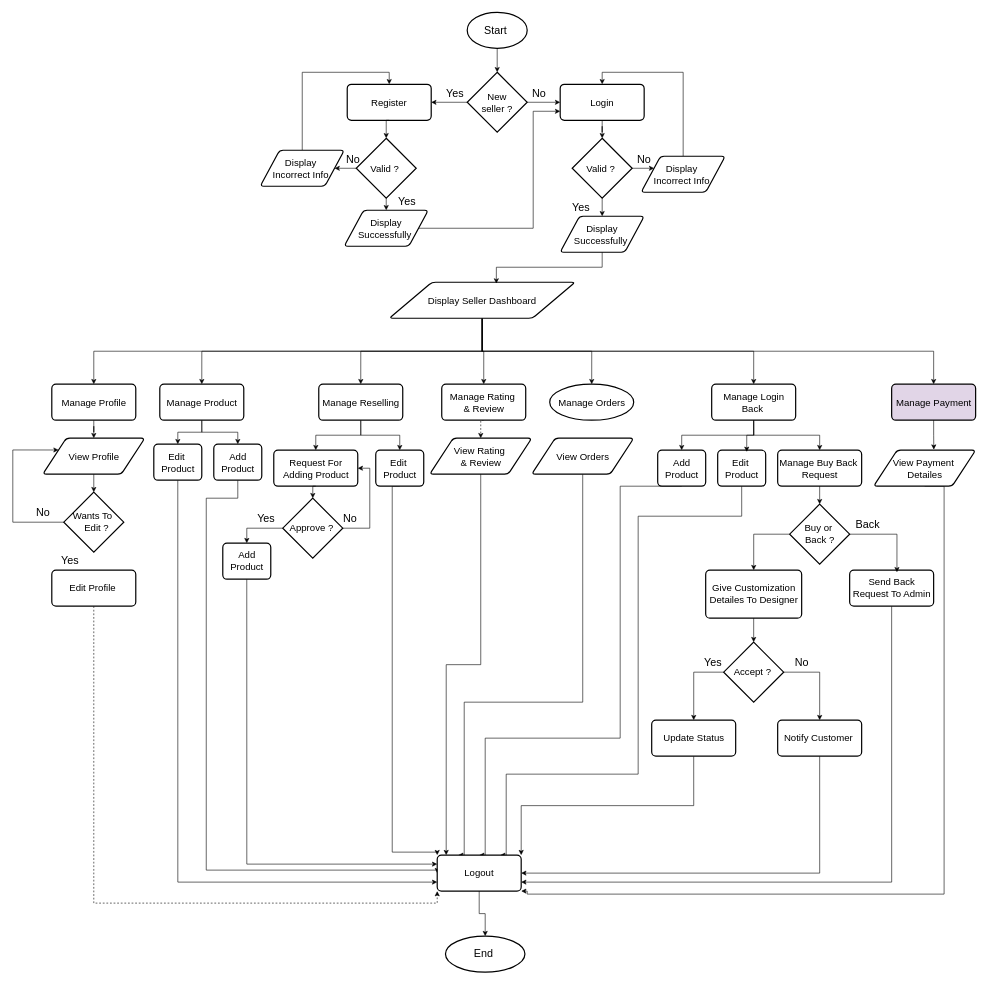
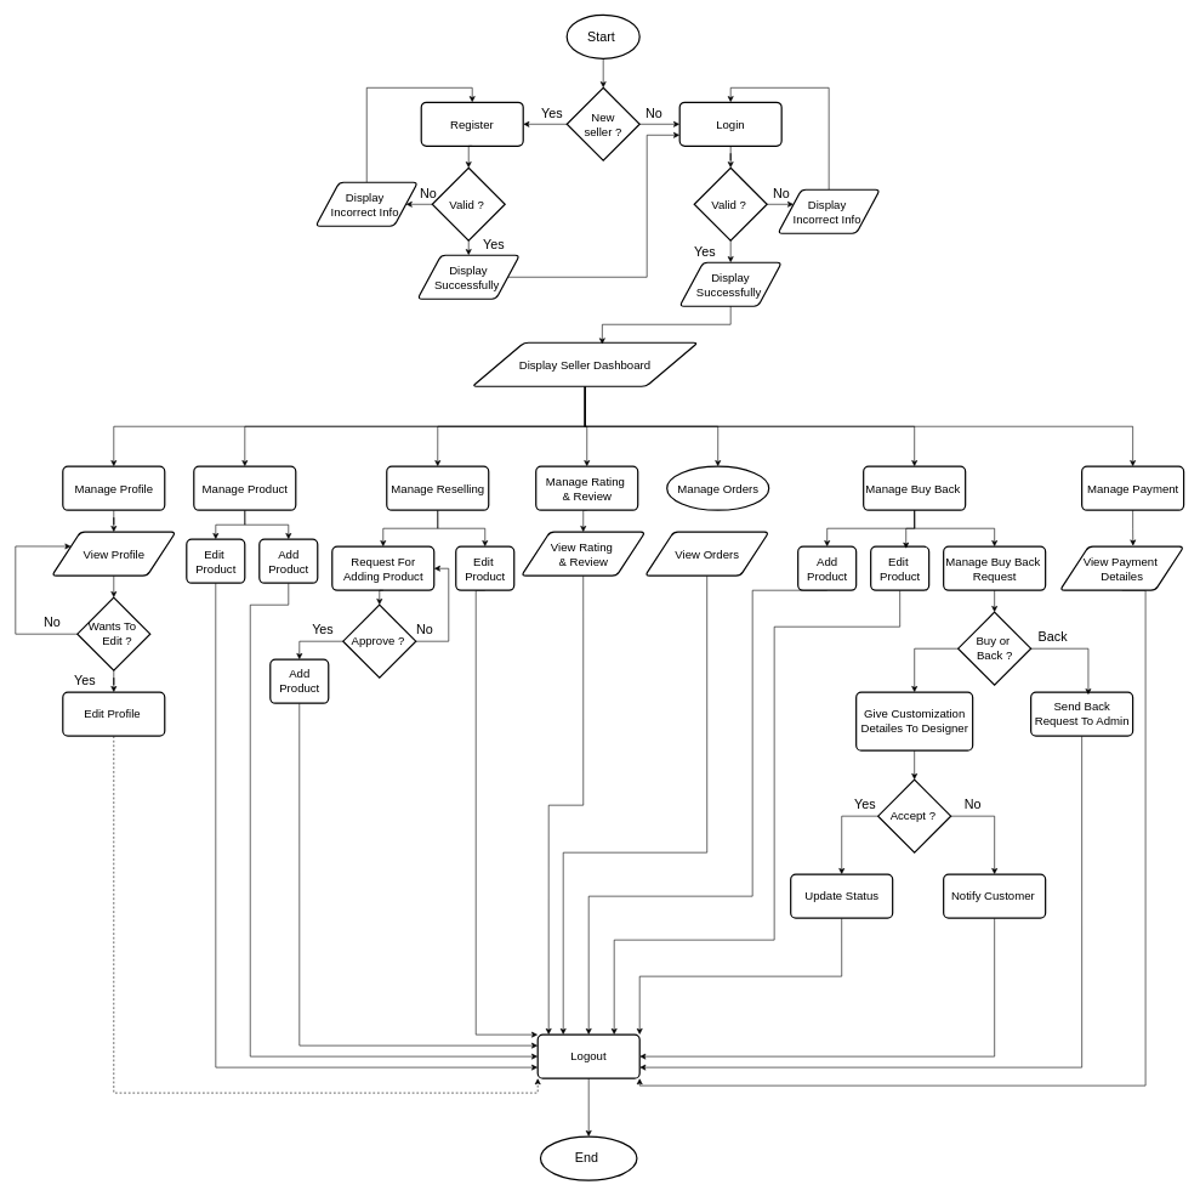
- <mxCell id="76" value="&lt;font size=&quot;3&quot;&gt;Manage Login Back&amp;nbsp;&lt;/font&gt;" style="rounded=1;whiteSpace=wrap;html=1;absoluteArcSize=1;arcSize=14;strokeWidth=2;" parent="1" vertex="1"><mxGeometry x="1185.55" y="640" width="140" height="60" as="geometry" /></mxCell>
+ <mxCell id="76" value="&lt;font size=&quot;3&quot;&gt;Manage Buy Back&amp;nbsp;&lt;/font&gt;" style="rounded=1;whiteSpace=wrap;html=1;absoluteArcSize=1;arcSize=14;strokeWidth=2;" parent="1" vertex="1"><mxGeometry x="1185.55" y="640" width="140" height="60" as="geometry" /></mxCell>
- <mxCell id="94" value="&lt;font size=&quot;3&quot;&gt;Manage Payment&lt;/font&gt;" style="rounded=1;whiteSpace=wrap;html=1;absoluteArcSize=1;arcSize=14;strokeWidth=2;fillColor=#e1d5e7;" parent="1" vertex="1"><mxGeometry x="1485.55" y="640" width="140" height="60" as="geometry" /></mxCell>
+ <mxCell id="94" value="&lt;font size=&quot;3&quot;&gt;Manage Payment&lt;/font&gt;" style="rounded=1;whiteSpace=wrap;html=1;absoluteArcSize=1;arcSize=14;strokeWidth=2;" parent="1" vertex="1"><mxGeometry x="1485.55" y="640" width="140" height="60" as="geometry" /></mxCell>
- <mxCell id="68" style="edgeStyle=orthogonalEdgeStyle;rounded=0;orthogonalLoop=1;jettySize=auto;html=1;exitX=0.5;exitY=1;exitDx=0;exitDy=0;entryX=0.5;entryY=0;entryDx=0;entryDy=0;dashed=1;" parent="1" source="69" target="70" edge="1"><mxGeometry relative="1" as="geometry" /></mxCell>
+ <mxCell id="68" style="edgeStyle=orthogonalEdgeStyle;rounded=0;orthogonalLoop=1;jettySize=auto;html=1;exitX=0.5;exitY=1;exitDx=0;exitDy=0;entryX=0.5;entryY=0;entryDx=0;entryDy=0;" parent="1" source="69" target="70" edge="1"><mxGeometry relative="1" as="geometry" /></mxCell>
+ <mxCell id="40" style="edgeStyle=orthogonalEdgeStyle;rounded=0;orthogonalLoop=1;jettySize=auto;html=1;exitX=0.5;exitY=1;exitDx=0;exitDy=0;exitPerimeter=0;" parent="1" source="42" target="44" edge="1"><mxGeometry relative="1" as="geometry" /></mxCell>
- <mxCell id="108" value="&lt;font size=&quot;3&quot;&gt;Logout&lt;/font&gt;" style="rounded=1;whiteSpace=wrap;html=1;absoluteArcSize=1;arcSize=14;strokeWidth=2;" parent="1" vertex="1"><mxGeometry x="728" y="1425" width="140" height="60" as="geometry" /></mxCell>
+ <mxCell id="108" value="&lt;font size=&quot;3&quot;&gt;Logout&lt;/font&gt;" style="rounded=1;whiteSpace=wrap;html=1;absoluteArcSize=1;arcSize=14;strokeWidth=2;" parent="1" vertex="1"><mxGeometry x="738" y="1420" width="140" height="60" as="geometry" /></mxCell>
